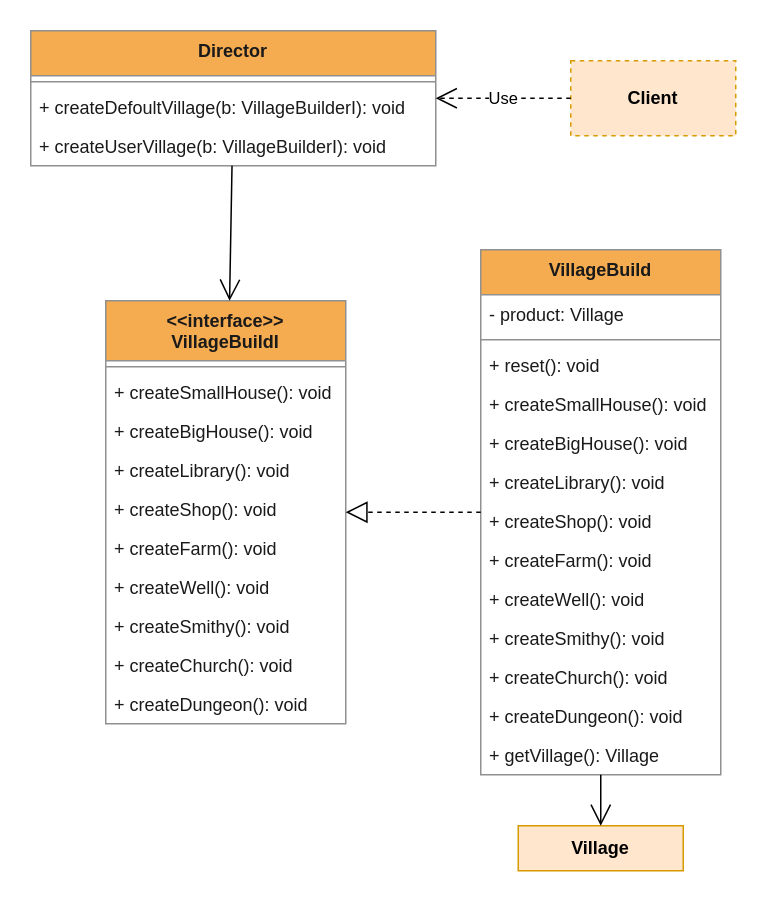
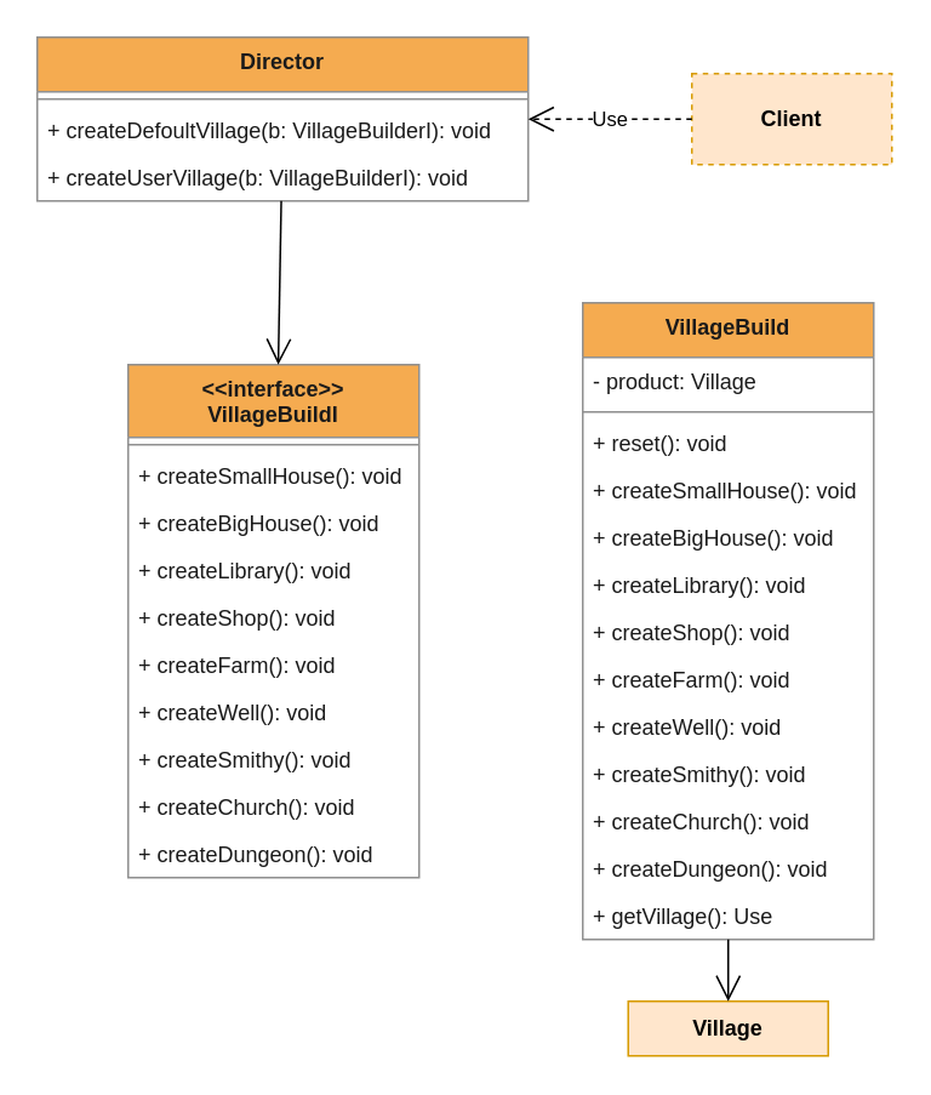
- <mxCell id="27" value="" style="endArrow=block;dashed=1;endFill=0;endSize=12;html=1;rounded=0;" parent="1" source="13" target="2" edge="1"><mxGeometry width="160" relative="1" as="geometry"><mxPoint x="-90" y="570" as="sourcePoint" /><mxPoint x="70" y="570" as="targetPoint" /></mxGeometry></mxCell>
- <mxCell id="26" value="+ getVillage(): Village" style="text;strokeColor=none;fillColor=none;align=left;verticalAlign=top;spacingLeft=4;spacingRight=4;overflow=hidden;rotatable=0;points=[[0,0.5],[1,0.5]];portConstraint=eastwest;whiteSpace=wrap;html=1;labelBackgroundColor=none;fontColor=#1A1A1A;" parent="13" vertex="1"><mxGeometry y="324" width="160" height="26" as="geometry" /></mxCell>
+ <mxCell id="26" value="+ getVillage(): Use" style="text;strokeColor=none;fillColor=none;align=left;verticalAlign=top;spacingLeft=4;spacingRight=4;overflow=hidden;rotatable=0;points=[[0,0.5],[1,0.5]];portConstraint=eastwest;whiteSpace=wrap;html=1;labelBackgroundColor=none;fontColor=#1A1A1A;" parent="13" vertex="1"><mxGeometry y="324" width="160" height="26" as="geometry" /></mxCell>
